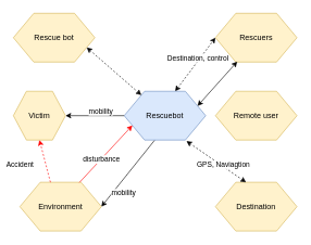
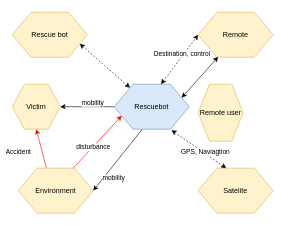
- <mxCell id="7" value="Rescuers" style="shape=hexagon;perimeter=hexagonPerimeter2;whiteSpace=wrap;html=1;fillColor=#fff2cc;strokeColor=#d6b656;" vertex="1" parent="1"><mxGeometry x="330" y="20" width="125" height="75" as="geometry" /></mxCell>
+ <mxCell id="7" value="Remote" style="shape=hexagon;perimeter=hexagonPerimeter2;whiteSpace=wrap;html=1;fillColor=#fff2cc;strokeColor=#d6b656;" vertex="1" parent="1"><mxGeometry x="330" y="20" width="125" height="75" as="geometry" /></mxCell>
- <mxCell id="20" value="Remote user" style="shape=hexagon;perimeter=hexagonPerimeter2;whiteSpace=wrap;html=1;fillColor=#fff2cc;strokeColor=#d6b656;" vertex="1" parent="1"><mxGeometry x="330" y="140" width="125" height="75" as="geometry" /></mxCell>
+ <mxCell id="20" value="Remote user" style="shape=hexagon;perimeter=hexagonPerimeter2;whiteSpace=wrap;html=1;fillColor=#fff2cc;strokeColor=#d6b656;" vertex="1" parent="1"><mxGeometry x="330" y="140" width="75" height="95" as="geometry" /></mxCell>
- <mxCell id="18" value="" style="endArrow=classic;html=1;strokeColor=#FF0000;exitX=0.375;exitY=0;exitDx=0;exitDy=0;entryX=0.5;entryY=1;entryDx=0;entryDy=0;dashed=1;" edge="1" parent="1" source="8" target="9"><mxGeometry width="50" height="50" relative="1" as="geometry"><mxPoint x="30" y="310" as="sourcePoint" /><mxPoint x="80" y="260" as="targetPoint" /></mxGeometry></mxCell>
+ <mxCell id="18" value="" style="endArrow=classic;html=1;strokeColor=#FF0000;exitX=0.375;exitY=0;exitDx=0;exitDy=0;entryX=0.5;entryY=1;entryDx=0;entryDy=0;" edge="1" parent="1" source="8" target="9"><mxGeometry width="50" height="50" relative="1" as="geometry"><mxPoint x="30" y="310" as="sourcePoint" /><mxPoint x="80" y="260" as="targetPoint" /></mxGeometry></mxCell>
- <mxCell id="10" value="Destination" style="shape=hexagon;perimeter=hexagonPerimeter2;whiteSpace=wrap;html=1;fillColor=#fff2cc;strokeColor=#d6b656;" vertex="1" parent="1"><mxGeometry x="330" y="280" width="125" height="75" as="geometry" /></mxCell>
+ <mxCell id="10" value="Satelite" style="shape=hexagon;perimeter=hexagonPerimeter2;whiteSpace=wrap;html=1;fillColor=#fff2cc;strokeColor=#d6b656;" vertex="1" parent="1"><mxGeometry x="330" y="280" width="125" height="75" as="geometry" /></mxCell>
